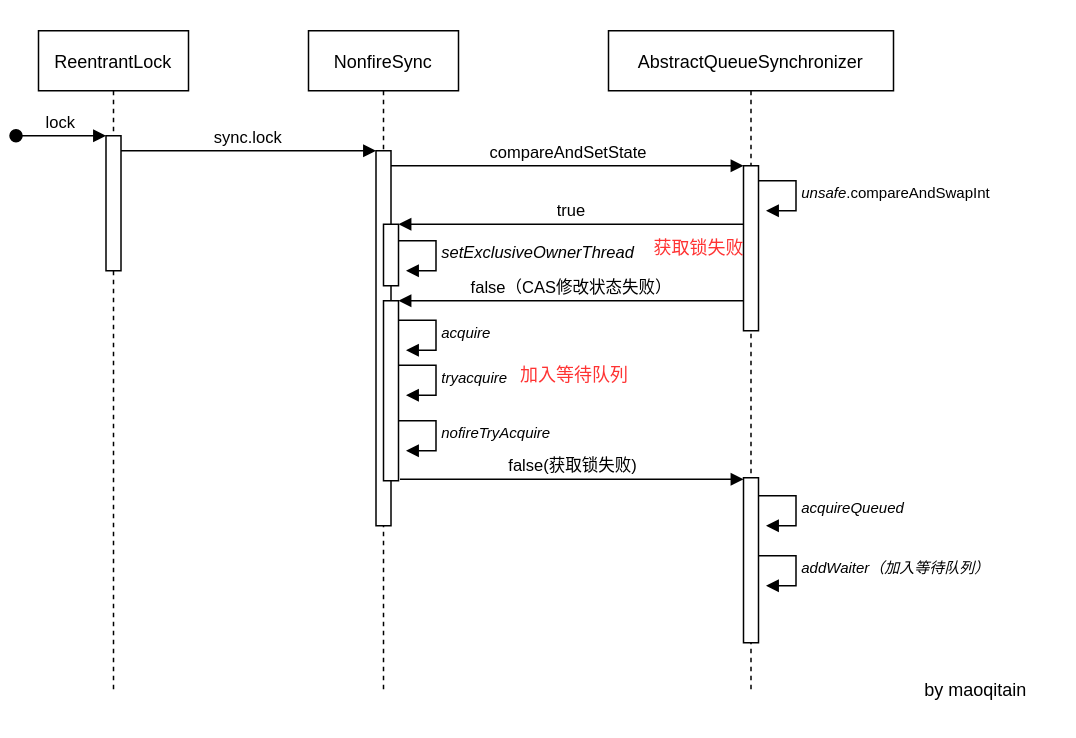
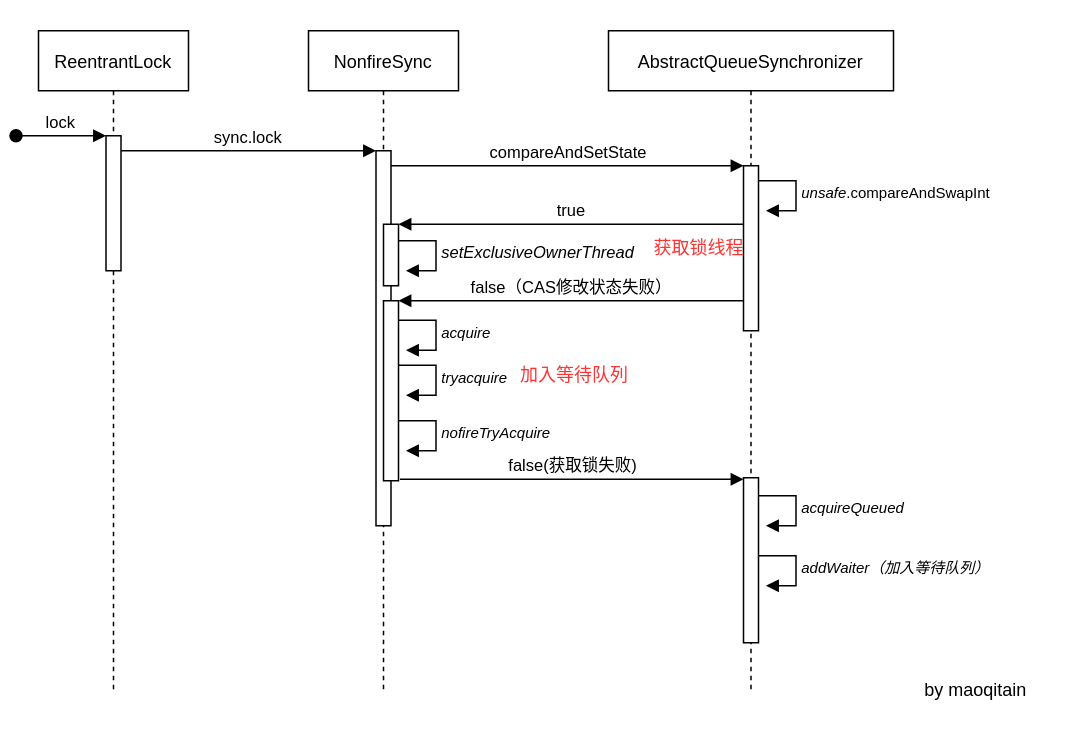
- <mxCell id="19" value="&lt;font color=&quot;#ff3333&quot;&gt;获取锁失败&lt;/font&gt;" style="text;html=1;align=center;verticalAlign=middle;resizable=0;points=[];autosize=1;" vertex="1" parent="1"><mxGeometry x="420" y="155" width="80" height="20" as="geometry" /></mxCell>
+ <mxCell id="19" value="&lt;font color=&quot;#ff3333&quot;&gt;获取锁线程&lt;/font&gt;" style="text;html=1;align=center;verticalAlign=middle;resizable=0;points=[];autosize=1;" vertex="1" parent="1"><mxGeometry x="420" y="155" width="80" height="20" as="geometry" /></mxCell>
